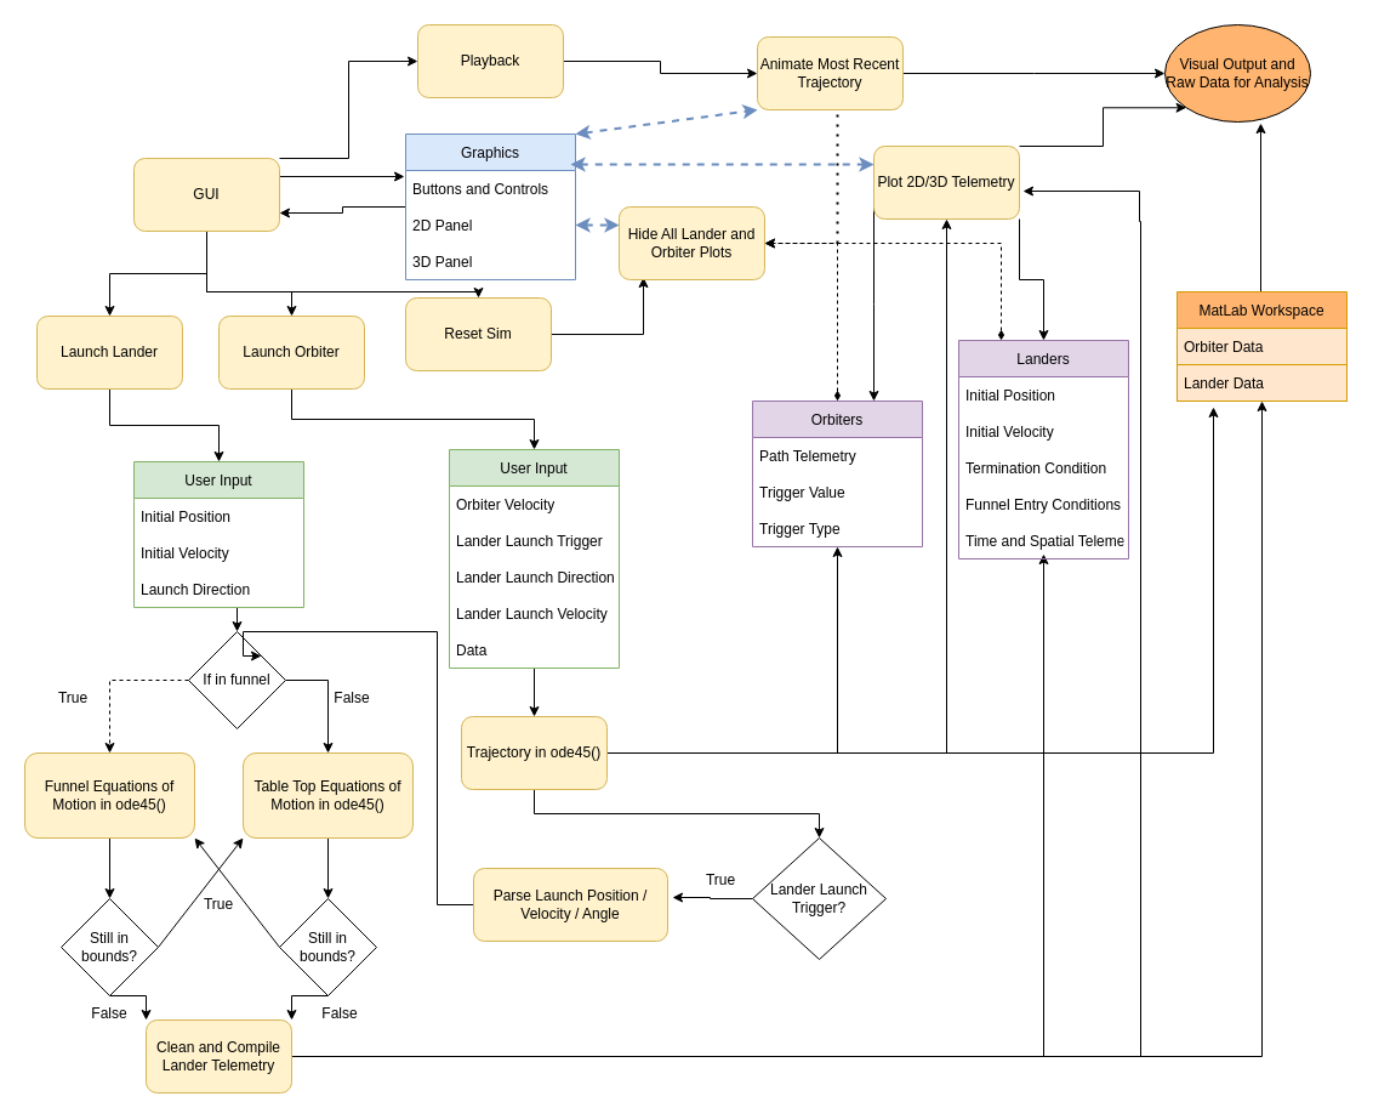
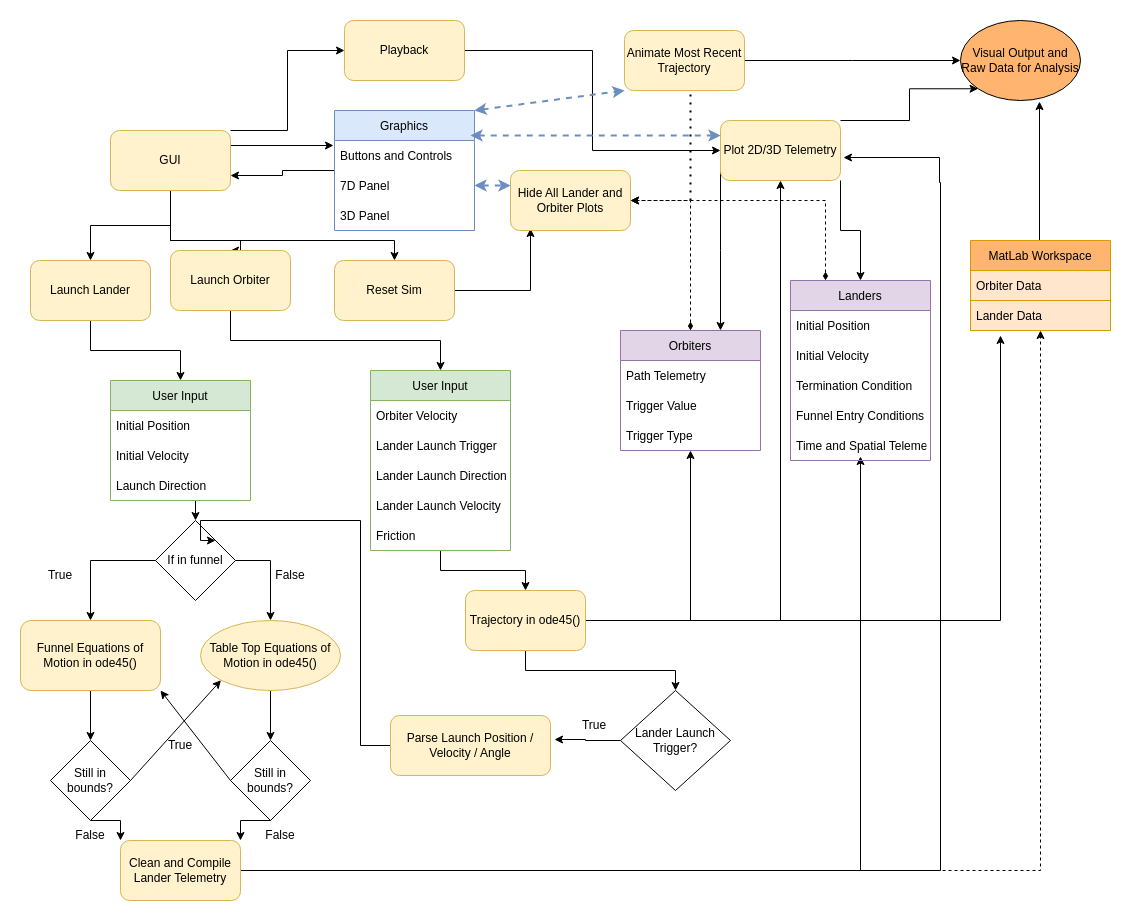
- <mxCell id="31" style="edgeStyle=elbowEdgeStyle;rounded=0;orthogonalLoop=1;jettySize=auto;html=1;exitX=1;exitY=0.5;exitDx=0;exitDy=0;entryX=0;entryY=0.5;entryDx=0;entryDy=0;startArrow=none;startFill=0;strokeColor=#000000;strokeWidth=1;" edge="1" parent="1" source="32" target="90"><mxGeometry relative="1" as="geometry" /></mxCell>
+ <mxCell id="31" style="edgeStyle=elbowEdgeStyle;rounded=0;orthogonalLoop=1;jettySize=auto;html=1;exitX=1;exitY=0.5;exitDx=0;exitDy=0;startArrow=none;startFill=0;strokeColor=#000000;strokeWidth=1;" edge="1" parent="1" source="32" target="74"><mxGeometry relative="1" as="geometry" /></mxCell>
- <mxCell id="11" value="2D Panel" style="text;strokeColor=none;fillColor=none;align=left;verticalAlign=middle;spacingLeft=4;spacingRight=4;overflow=hidden;points=[[0,0.5],[1,0.5]];portConstraint=eastwest;rotatable=0;" vertex="1" parent="9"><mxGeometry y="60" width="140" height="30" as="geometry" /></mxCell>
+ <mxCell id="11" value="7D Panel" style="text;strokeColor=none;fillColor=none;align=left;verticalAlign=middle;spacingLeft=4;spacingRight=4;overflow=hidden;points=[[0,0.5],[1,0.5]];portConstraint=eastwest;rotatable=0;" vertex="1" parent="9"><mxGeometry y="60" width="140" height="30" as="geometry" /></mxCell>
- <mxCell id="18" value="Reset Sim" style="rounded=1;whiteSpace=wrap;html=1;fillColor=#fff2cc;strokeColor=#d6b656;" vertex="1" parent="1"><mxGeometry x="334" y="245" width="120" height="60" as="geometry" /></mxCell>
+ <mxCell id="18" value="Reset Sim" style="rounded=1;whiteSpace=wrap;html=1;fillColor=#fff2cc;strokeColor=#d6b656;" vertex="1" parent="1"><mxGeometry x="334" y="260" width="120" height="60" as="geometry" /></mxCell>
- <mxCell id="16" value="Launch Orbiter" style="rounded=1;whiteSpace=wrap;html=1;fillColor=#fff2cc;strokeColor=#d6b656;" vertex="1" parent="1"><mxGeometry x="180" y="260" width="120" height="60" as="geometry" /></mxCell>
+ <mxCell id="16" value="Launch Orbiter" style="rounded=1;whiteSpace=wrap;html=1;fillColor=#fff2cc;strokeColor=#d6b656;" vertex="1" parent="1"><mxGeometry x="170" y="250" width="120" height="60" as="geometry" /></mxCell>
- <mxCell id="30" value="Data" style="text;strokeColor=none;fillColor=none;align=left;verticalAlign=middle;spacingLeft=4;spacingRight=4;overflow=hidden;points=[[0,0.5],[1,0.5]];portConstraint=eastwest;rotatable=0;" vertex="1" parent="25"><mxGeometry y="150" width="140" height="30" as="geometry" /></mxCell>
+ <mxCell id="30" value="Friction" style="text;strokeColor=none;fillColor=none;align=left;verticalAlign=middle;spacingLeft=4;spacingRight=4;overflow=hidden;points=[[0,0.5],[1,0.5]];portConstraint=eastwest;rotatable=0;" vertex="1" parent="25"><mxGeometry y="150" width="140" height="30" as="geometry" /></mxCell>
- <mxCell id="40" style="edgeStyle=orthogonalEdgeStyle;rounded=0;orthogonalLoop=1;jettySize=auto;html=1;exitX=0;exitY=0.5;exitDx=0;exitDy=0;entryX=0.5;entryY=0;entryDx=0;entryDy=0;dashed=1;" edge="1" parent="1" source="42" target="39"><mxGeometry relative="1" as="geometry" /></mxCell>
+ <mxCell id="40" style="edgeStyle=orthogonalEdgeStyle;rounded=0;orthogonalLoop=1;jettySize=auto;html=1;exitX=0;exitY=0.5;exitDx=0;exitDy=0;entryX=0.5;entryY=0;entryDx=0;entryDy=0;" edge="1" parent="1" source="42" target="39"><mxGeometry relative="1" as="geometry" /></mxCell>
- <mxCell id="80" value="Trajectory in ode45()" style="rounded=1;whiteSpace=wrap;html=1;fillColor=#fff2cc;strokeColor=#d6b656;" vertex="1" parent="1"><mxGeometry x="380" y="590" width="120" height="60" as="geometry" /></mxCell>
+ <mxCell id="80" value="Trajectory in ode45()" style="rounded=1;whiteSpace=wrap;html=1;fillColor=#fff2cc;strokeColor=#d6b656;" vertex="1" parent="1"><mxGeometry x="465" y="590" width="120" height="60" as="geometry" /></mxCell>
- <mxCell id="54" style="edgeStyle=orthogonalEdgeStyle;rounded=0;orthogonalLoop=1;jettySize=auto;html=1;exitX=1;exitY=0.5;exitDx=0;exitDy=0;entryX=0.5;entryY=1;entryDx=0;entryDy=0;" edge="1" parent="1" source="57" target="61"><mxGeometry relative="1" as="geometry" /></mxCell>
+ <mxCell id="54" style="edgeStyle=orthogonalEdgeStyle;rounded=0;orthogonalLoop=1;jettySize=auto;html=1;exitX=1;exitY=0.5;exitDx=0;exitDy=0;entryX=0.5;entryY=1;entryDx=0;entryDy=0;dashed=1;" edge="1" parent="1" source="57" target="61"><mxGeometry relative="1" as="geometry" /></mxCell>
- <mxCell id="46" value="Table Top Equations of Motion in ode45()" style="rounded=1;whiteSpace=wrap;html=1;fillColor=#fff2cc;strokeColor=#d6b656;" vertex="1" parent="1"><mxGeometry x="200" y="620" width="140" height="70" as="geometry" /></mxCell>
+ <mxCell id="46" value="Table Top Equations of Motion in ode45()" style="ellipse;whiteSpace=wrap;html=1;fillColor=#fff2cc;strokeColor=#d6b656;" vertex="1" parent="1"><mxGeometry x="200" y="620" width="140" height="70" as="geometry" /></mxCell>
